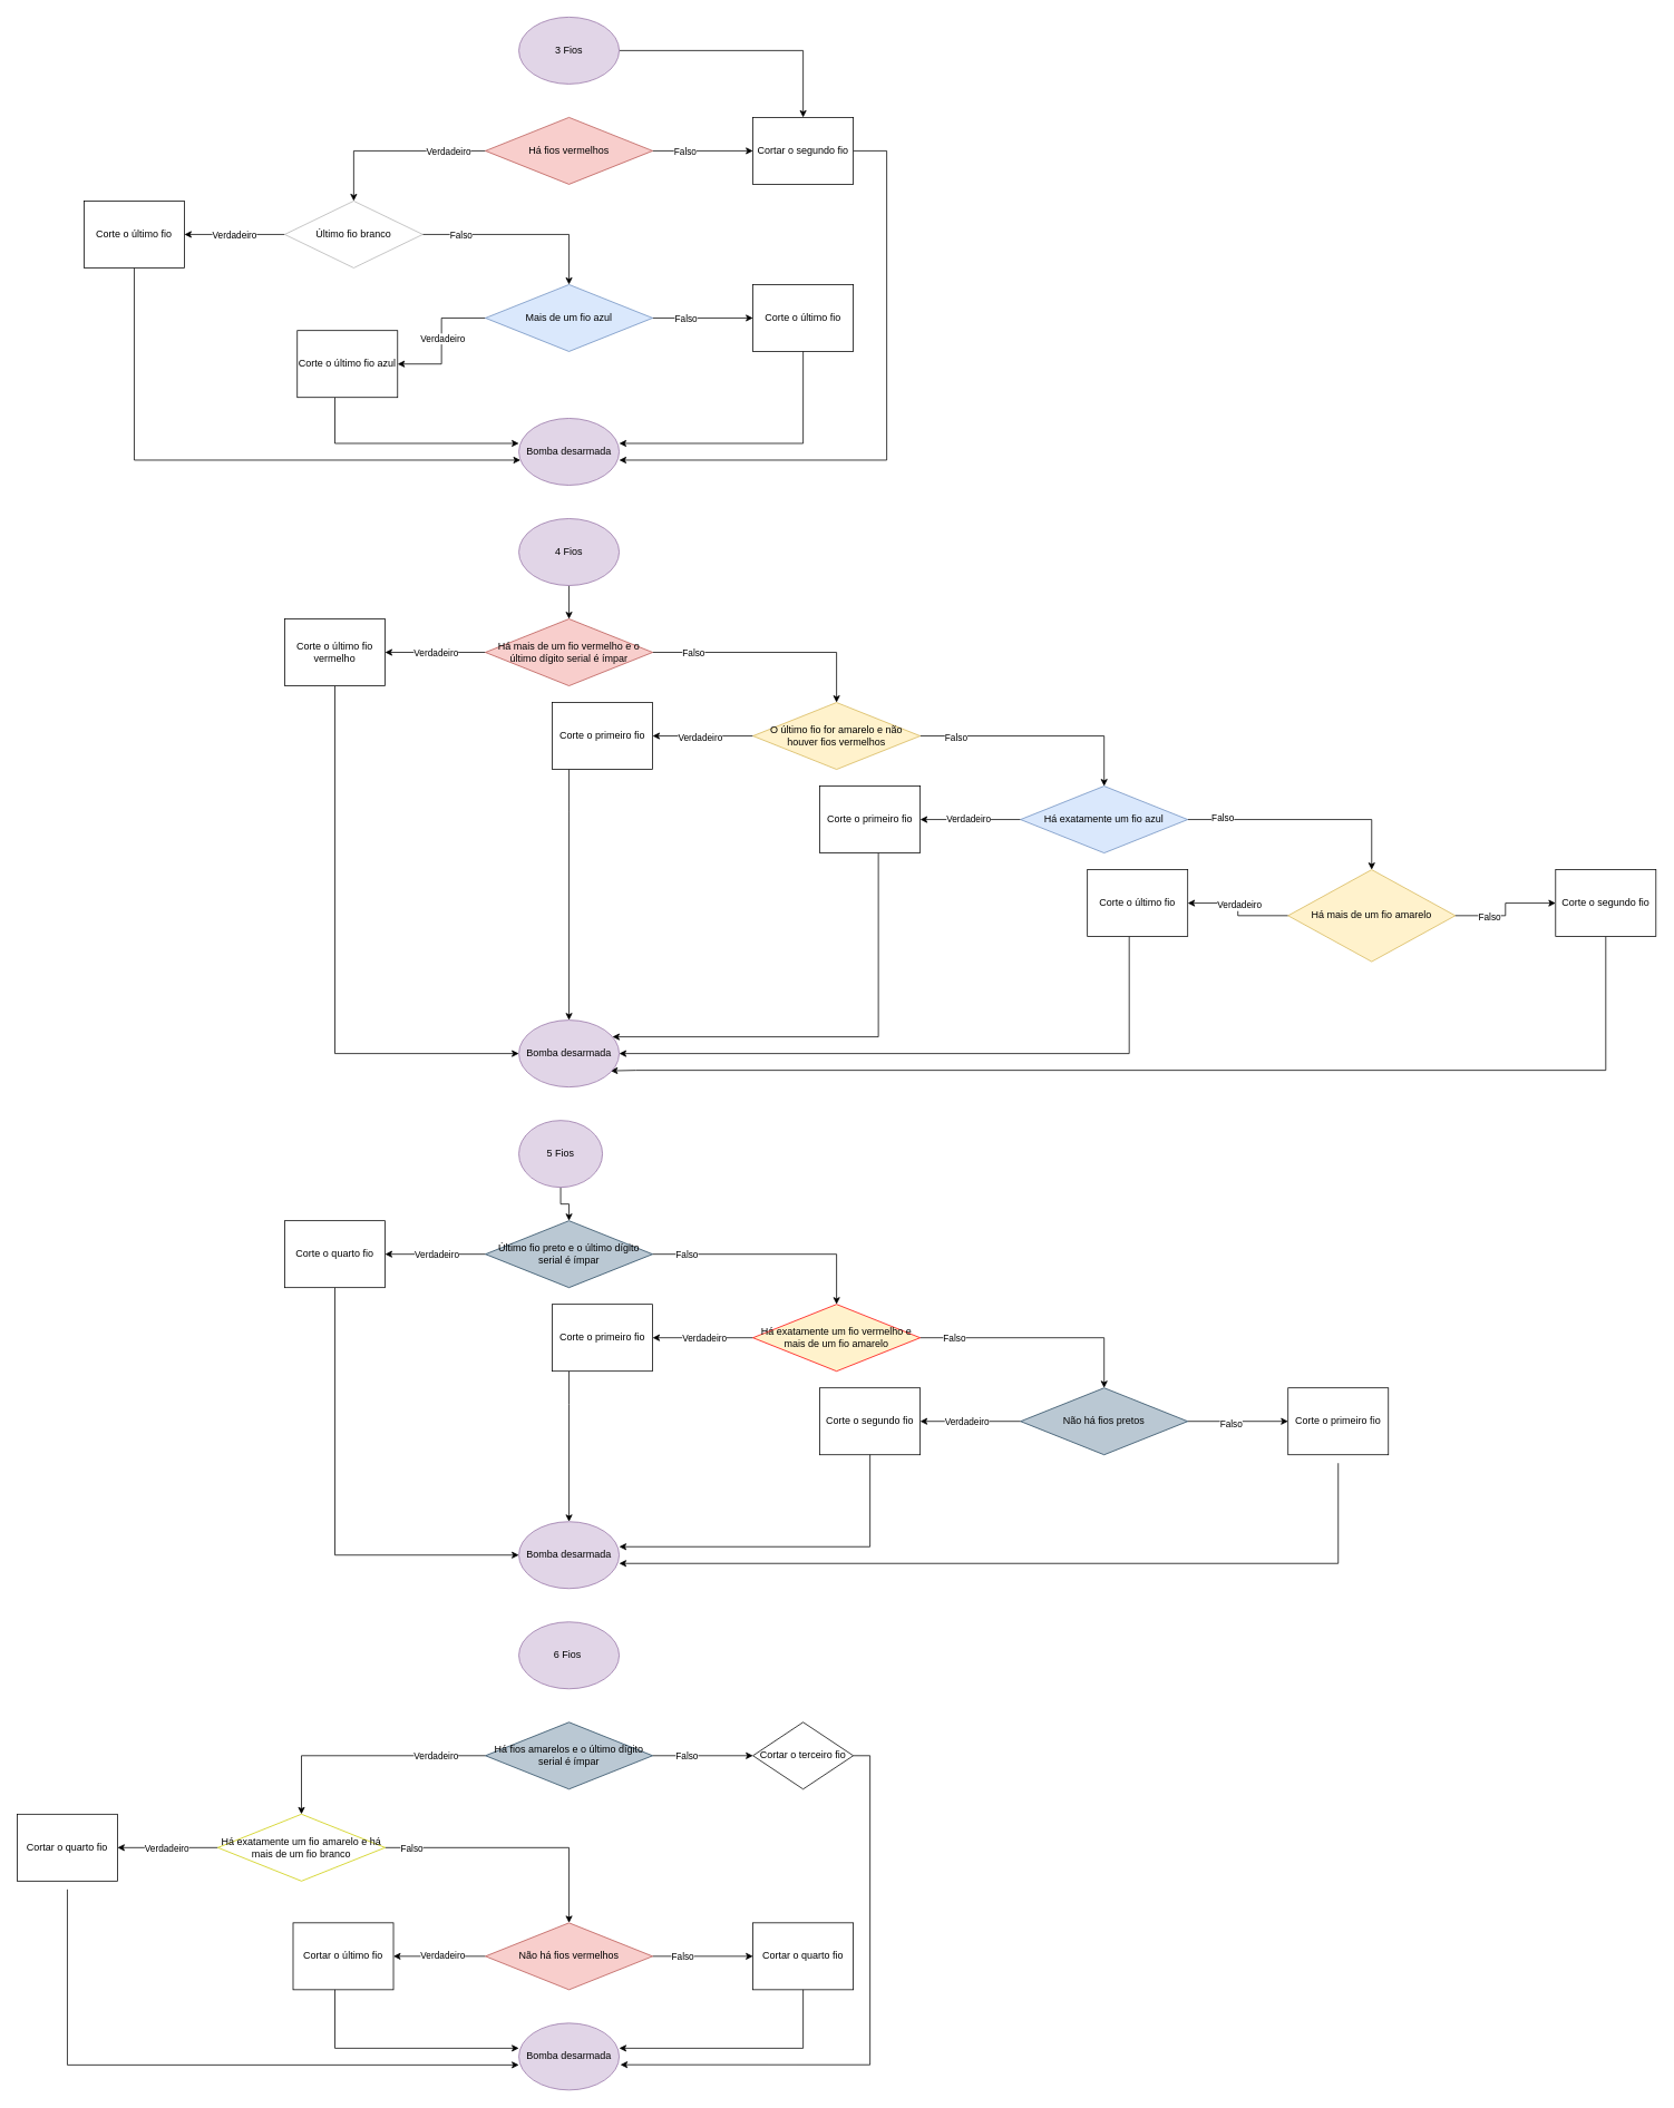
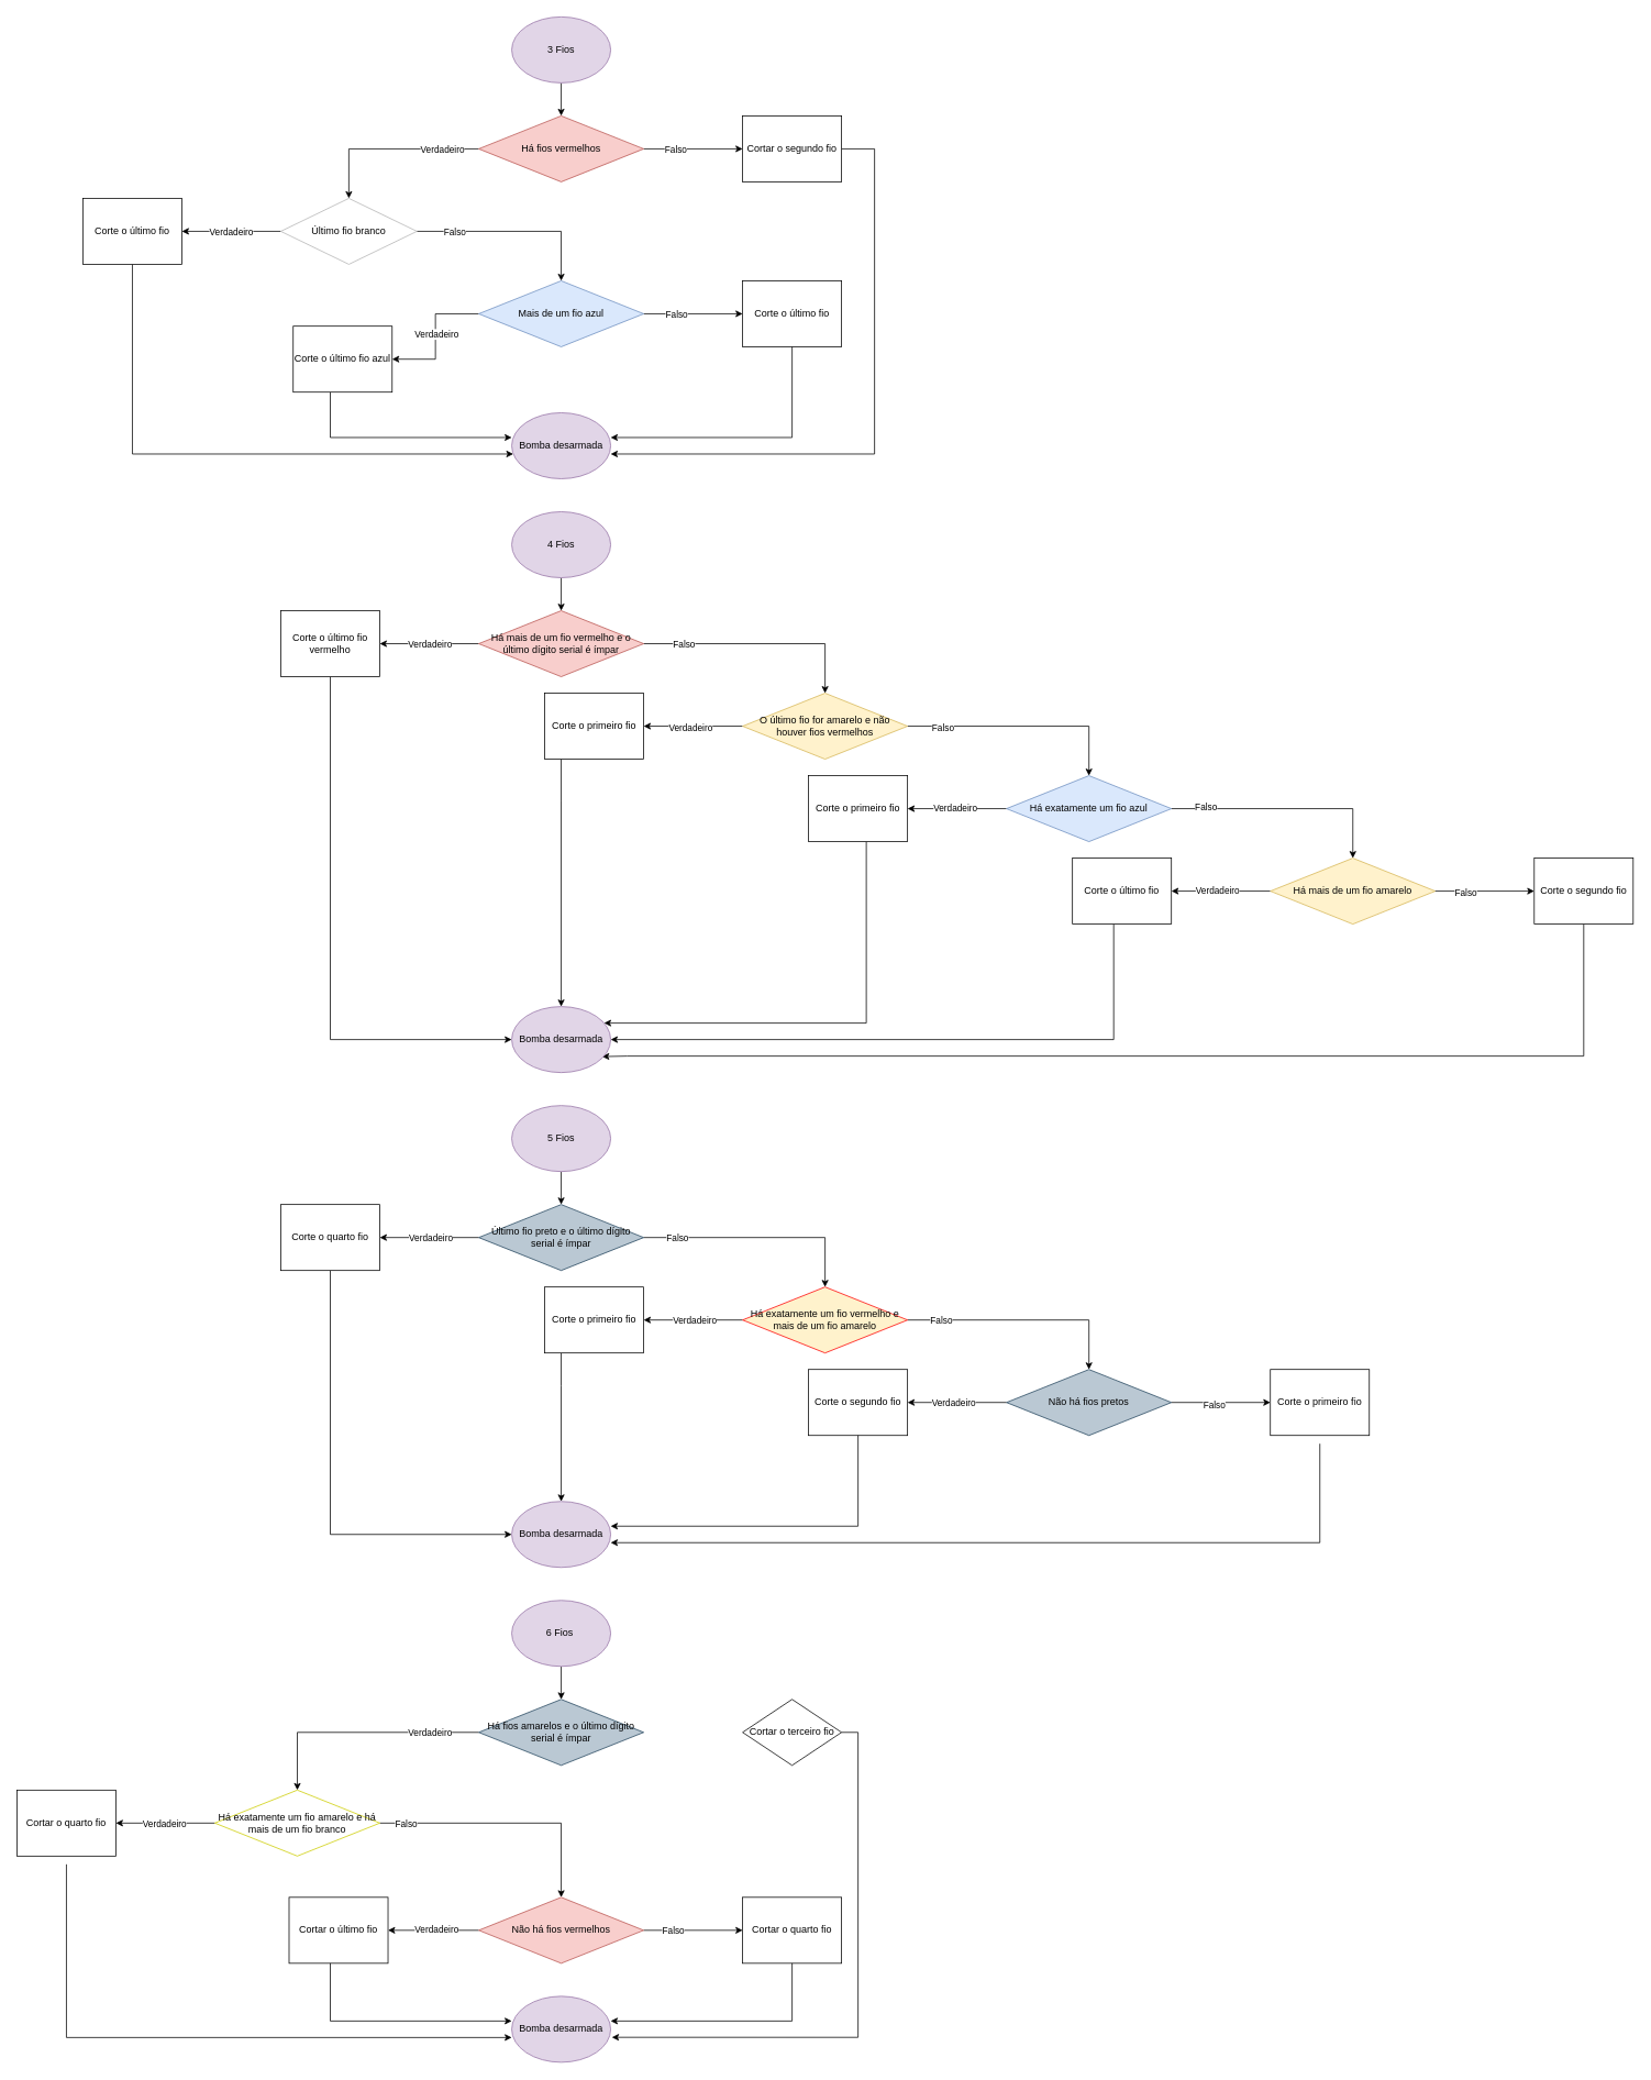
- <mxCell id="2" style="edgeStyle=orthogonalEdgeStyle;rounded=0;orthogonalLoop=1;jettySize=auto;html=1;" edge="1" parent="1" source="3" target="10"><mxGeometry relative="1" as="geometry" /></mxCell>
+ <mxCell id="2" style="edgeStyle=orthogonalEdgeStyle;rounded=0;orthogonalLoop=1;jettySize=auto;html=1;entryX=0.5;entryY=0;entryDx=0;entryDy=0;" edge="1" parent="1" source="3" target="8"><mxGeometry relative="1" as="geometry" /></mxCell>
- <mxCell id="53" value="Há mais de um fio amarelo" style="rhombus;whiteSpace=wrap;html=1;strokeColor=#d6b656;fillColor=#fff2cc;" vertex="1" parent="1"><mxGeometry x="1540" y="1040" width="200" height="110" as="geometry" /></mxCell>
+ <mxCell id="53" value="Há mais de um fio amarelo" style="rhombus;whiteSpace=wrap;html=1;strokeColor=#d6b656;fillColor=#fff2cc;" vertex="1" parent="1"><mxGeometry x="1540" y="1040" width="200" height="80" as="geometry" /></mxCell>
- <mxCell id="62" value="5 Fios" style="ellipse;whiteSpace=wrap;html=1;fillColor=#e1d5e7;strokeColor=#9673a6;" vertex="1" parent="1"><mxGeometry x="620" y="1340" width="100" height="80" as="geometry" /></mxCell>
+ <mxCell id="62" value="5 Fios" style="ellipse;whiteSpace=wrap;html=1;fillColor=#e1d5e7;strokeColor=#9673a6;" vertex="1" parent="1"><mxGeometry x="620" y="1340" width="120" height="80" as="geometry" /></mxCell>
+ <mxCell id="87" style="edgeStyle=orthogonalEdgeStyle;rounded=0;orthogonalLoop=1;jettySize=auto;html=1;entryX=0.5;entryY=0;entryDx=0;entryDy=0;" edge="1" parent="1" source="88" target="93"><mxGeometry relative="1" as="geometry" /></mxCell>
- <mxCell id="89" style="edgeStyle=orthogonalEdgeStyle;rounded=0;orthogonalLoop=1;jettySize=auto;html=1;" edge="1" parent="1" source="93" target="95"><mxGeometry relative="1" as="geometry" /></mxCell>
- <mxCell id="90" value="Falso" style="edgeLabel;html=1;align=center;verticalAlign=middle;resizable=0;points=[];" vertex="1" connectable="0" parent="89"><mxGeometry x="-0.125" y="-1" relative="1" as="geometry"><mxPoint x="-13" y="-1" as="offset" /></mxGeometry></mxCell>
